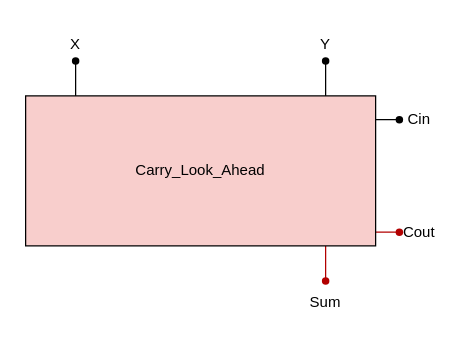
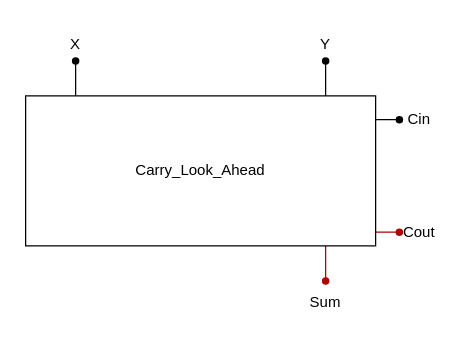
- <mxCell id="22" value="Carry_Look_Ahead" style="rounded=0;whiteSpace=wrap;html=1;fillColor=#f8cecc;" vertex="1" parent="1"><mxGeometry x="20" y="76" width="280" height="120" as="geometry" /></mxCell>
+ <mxCell id="22" value="Carry_Look_Ahead" style="rounded=0;whiteSpace=wrap;html=1;" vertex="1" parent="1"><mxGeometry x="20" y="76" width="280" height="120" as="geometry" /></mxCell>
